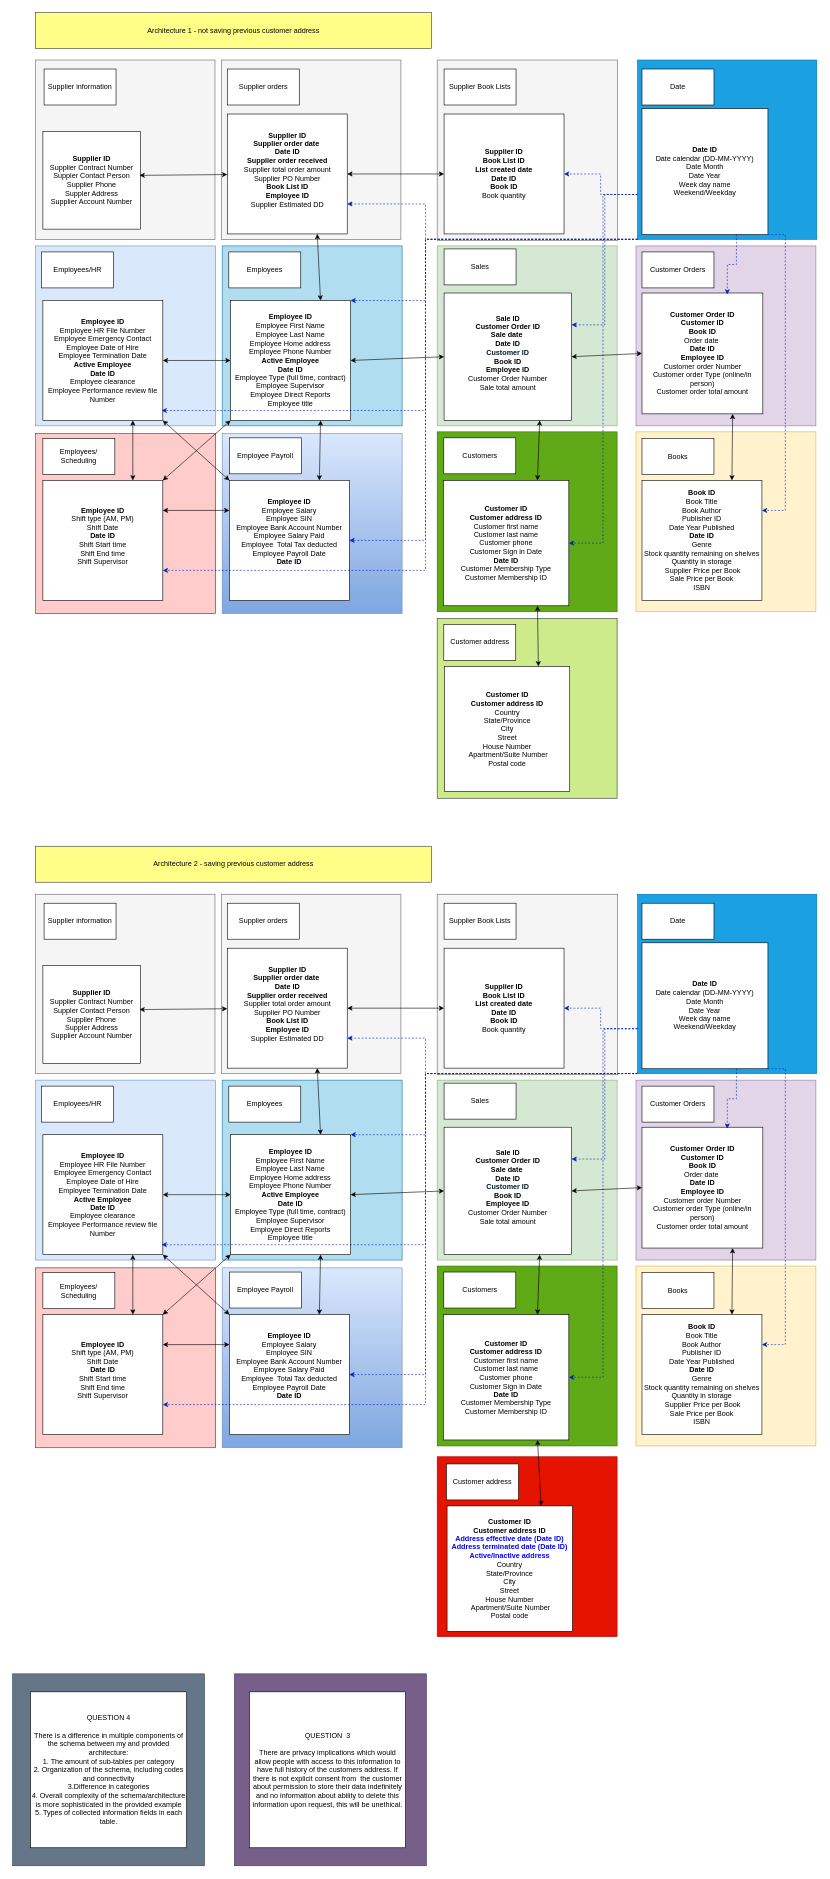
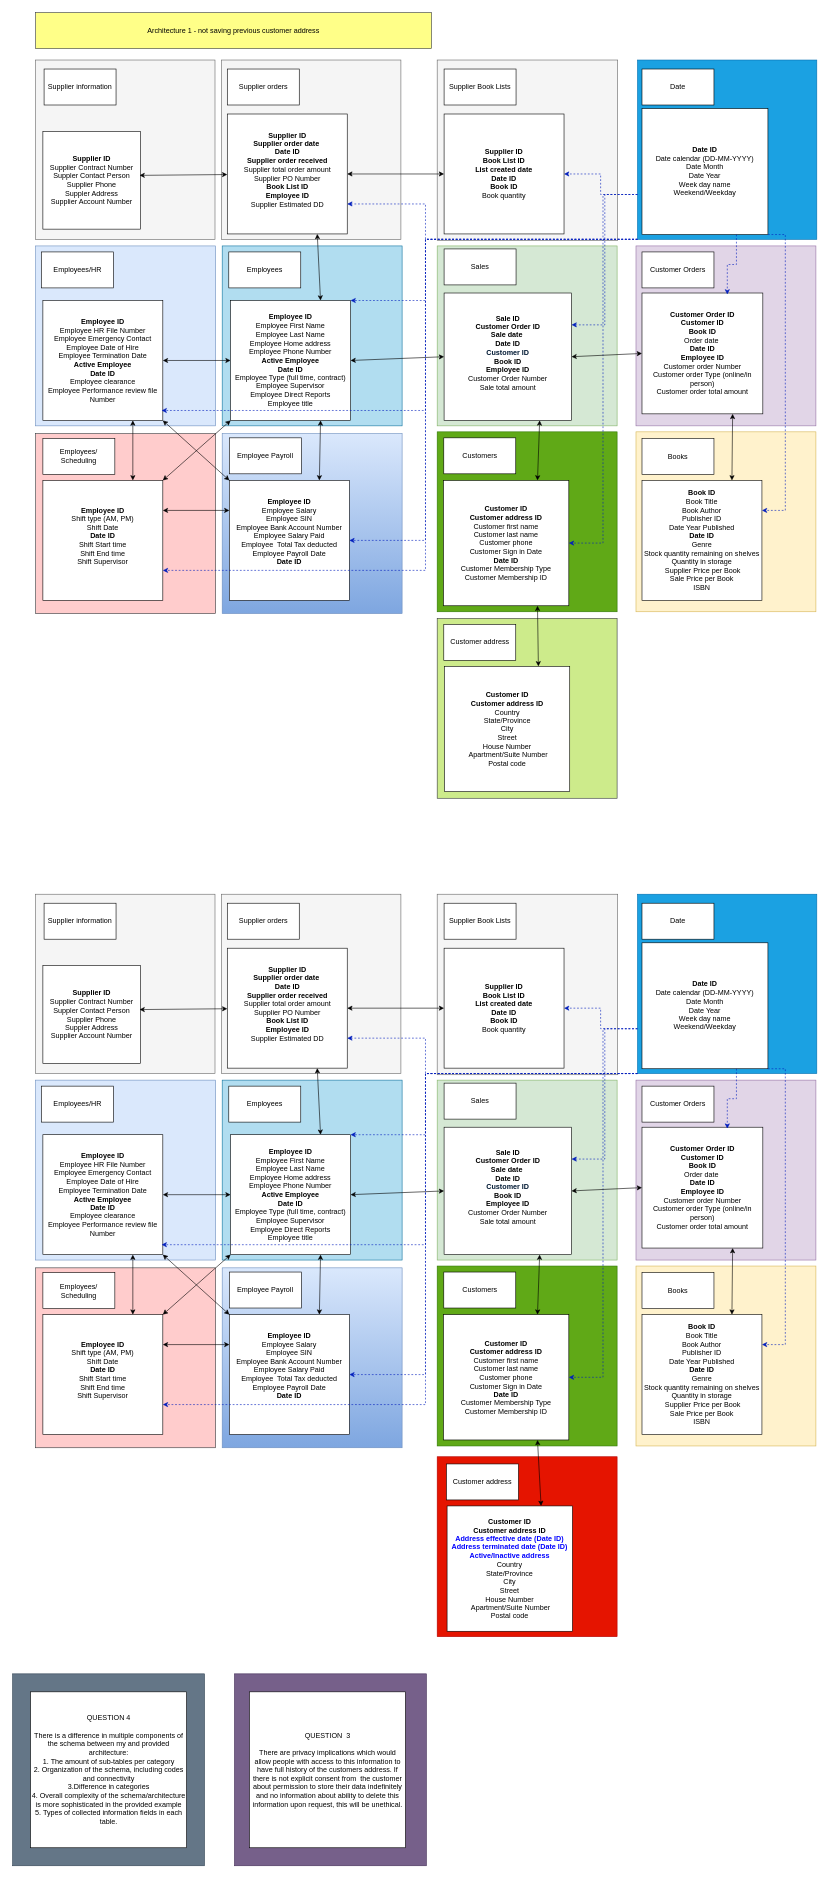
- <mxCell id="135" value="Architecture 2 - saving previous customer address" style="rounded=0;whiteSpace=wrap;html=1;fillColor=#ffff88;strokeColor=#36393d;" vertex="1" parent="1"><mxGeometry x="59" y="1410" width="660" height="60" as="geometry" /></mxCell>
